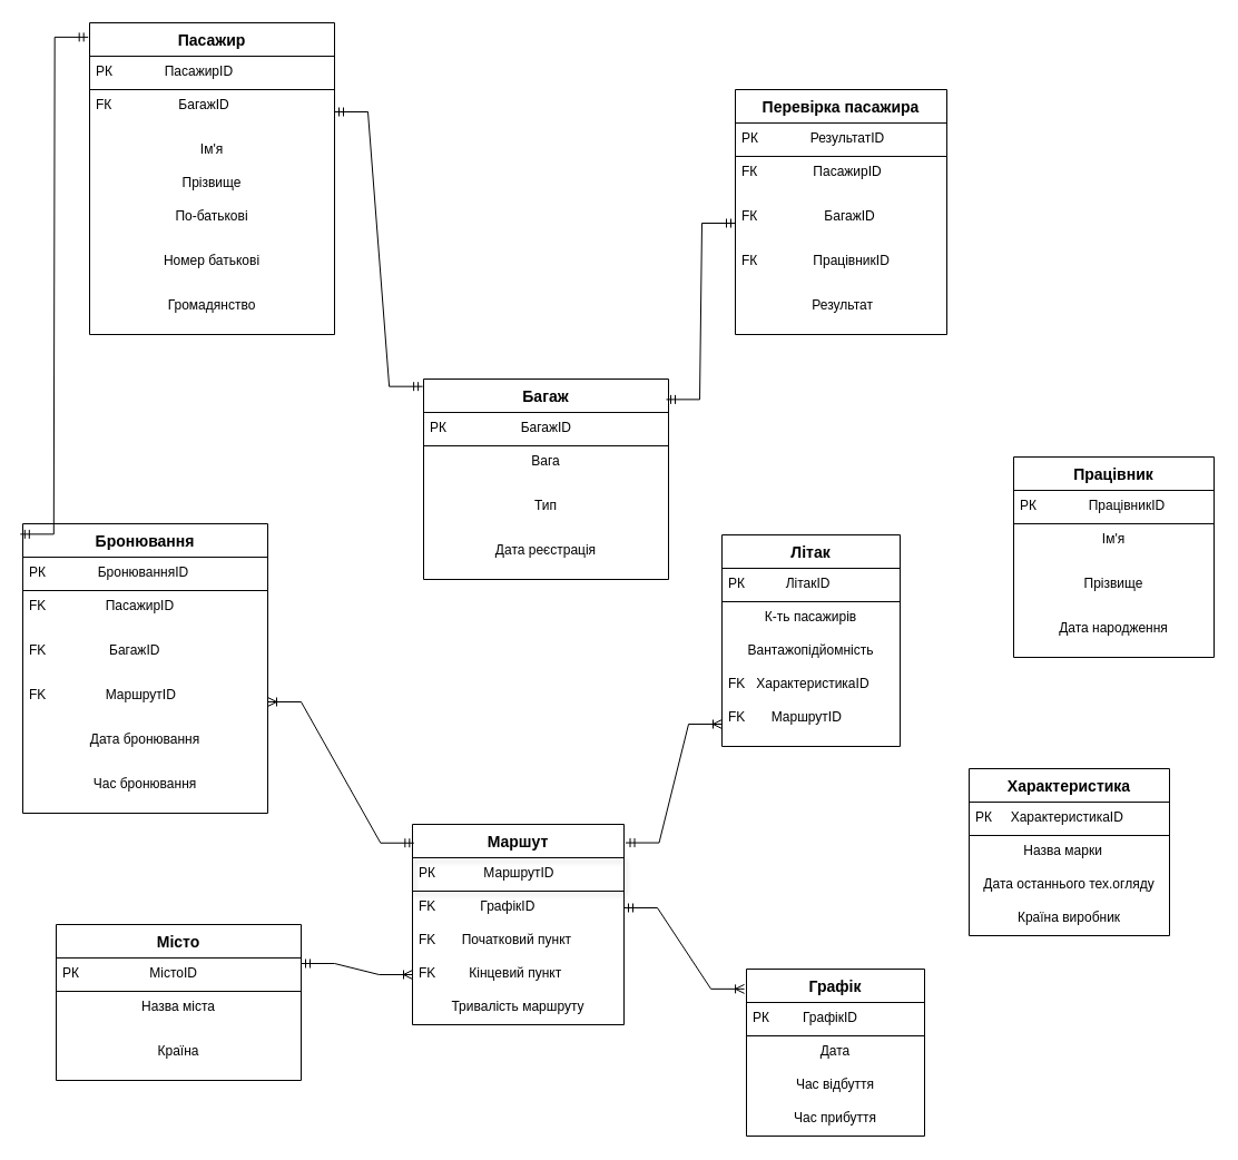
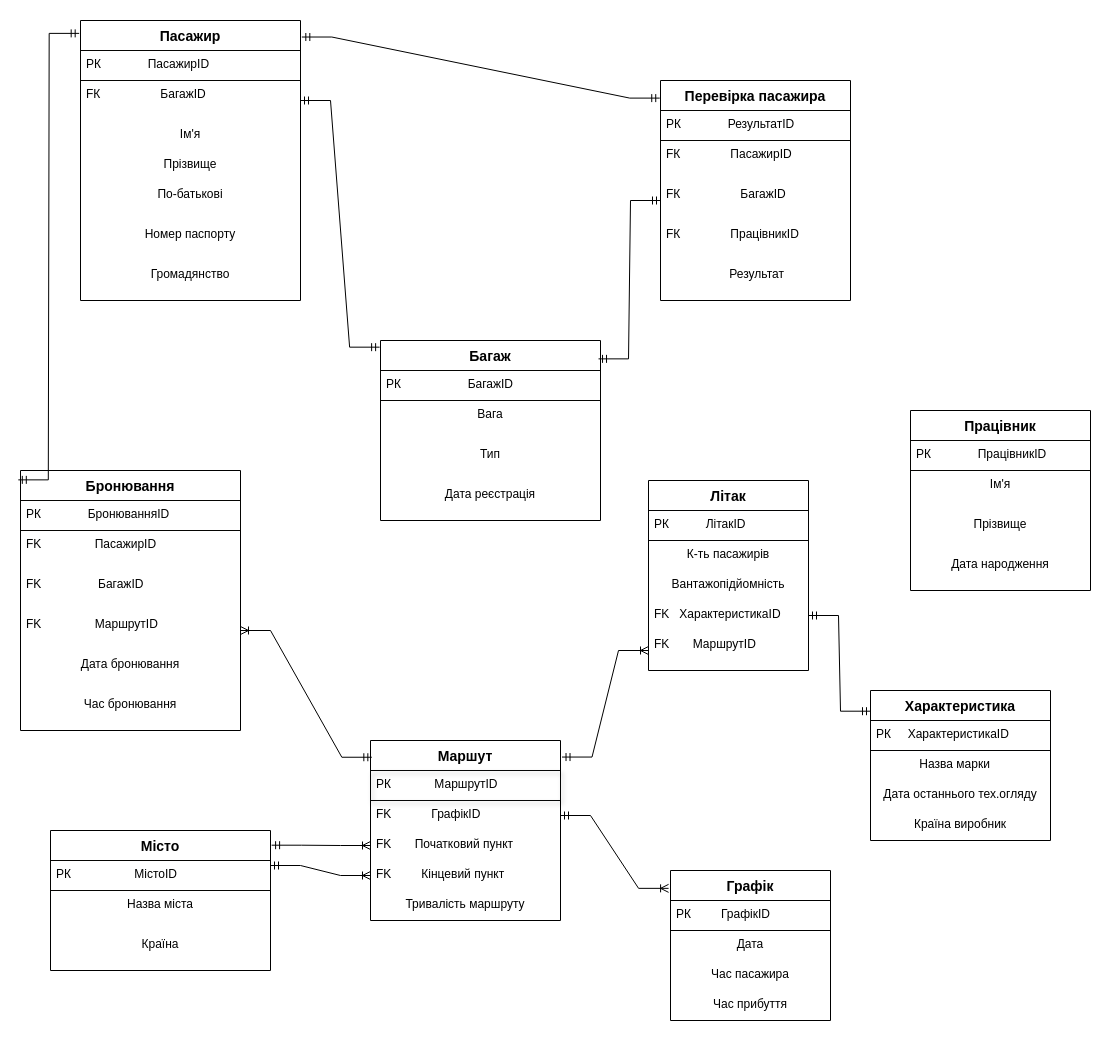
+ <mxCell id="61" value="" style="edgeStyle=entityRelationEdgeStyle;fontSize=12;html=1;endArrow=ERmandOne;startArrow=ERmandOne;rounded=0;entryX=-0.004;entryY=0.08;entryDx=0;entryDy=0;exitX=1.006;exitY=0.059;exitDx=0;exitDy=0;exitPerimeter=0;entryPerimeter=0;" edge="1" parent="1" source="28" target="53"><mxGeometry width="100" height="100" relative="1" as="geometry"><mxPoint x="290" y="375" as="sourcePoint" /><mxPoint x="381" y="261" as="targetPoint" /></mxGeometry></mxCell>
- <mxCell id="34" value="Номер батькові" style="text;strokeColor=none;fillColor=none;spacingLeft=4;spacingRight=4;overflow=hidden;rotatable=0;points=[[0,0.5],[1,0.5]];portConstraint=eastwest;fontSize=12;align=center;" parent="28" vertex="1"><mxGeometry y="200" width="220" height="40" as="geometry" /></mxCell>
+ <mxCell id="34" value="Номер паспорту" style="text;strokeColor=none;fillColor=none;spacingLeft=4;spacingRight=4;overflow=hidden;rotatable=0;points=[[0,0.5],[1,0.5]];portConstraint=eastwest;fontSize=12;align=center;" parent="28" vertex="1"><mxGeometry y="200" width="220" height="40" as="geometry" /></mxCell>
+ <mxCell id="59" value="" style="edgeStyle=entityRelationEdgeStyle;fontSize=12;html=1;endArrow=ERmandOne;startArrow=ERmandOne;rounded=0;entryX=0;entryY=0.138;entryDx=0;entryDy=0;entryPerimeter=0;" edge="1" parent="1" source="6" target="8"><mxGeometry width="100" height="100" relative="1" as="geometry"><mxPoint x="800" y="710" as="sourcePoint" /><mxPoint x="900" y="610" as="targetPoint" /></mxGeometry></mxCell>
+ <mxCell id="64" value="" style="edgeStyle=entityRelationEdgeStyle;fontSize=12;html=1;endArrow=ERoneToMany;startArrow=ERmandOne;rounded=0;entryX=0;entryY=0.5;entryDx=0;entryDy=0;exitX=1.005;exitY=0.105;exitDx=0;exitDy=0;exitPerimeter=0;" edge="1" parent="1" source="24" target="16"><mxGeometry width="100" height="100" relative="1" as="geometry"><mxPoint x="280" y="890" as="sourcePoint" /><mxPoint x="290" y="913" as="targetPoint" /></mxGeometry></mxCell>
- <mxCell id="22" value="Час відбуття" style="text;strokeColor=none;fillColor=none;spacingLeft=4;spacingRight=4;overflow=hidden;rotatable=0;points=[[0,0.5],[1,0.5]];portConstraint=eastwest;fontSize=12;align=center;" parent="19" vertex="1"><mxGeometry y="90" width="160" height="30" as="geometry" /></mxCell>
+ <mxCell id="22" value="Час пасажира" style="text;strokeColor=none;fillColor=none;spacingLeft=4;spacingRight=4;overflow=hidden;rotatable=0;points=[[0,0.5],[1,0.5]];portConstraint=eastwest;fontSize=12;align=center;" parent="19" vertex="1"><mxGeometry y="90" width="160" height="30" as="geometry" /></mxCell>
